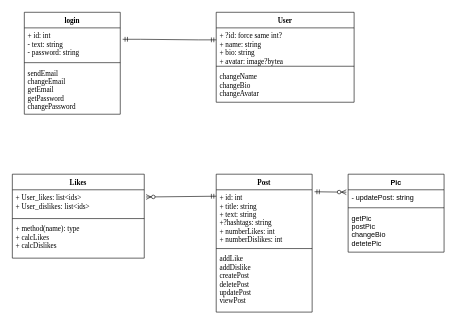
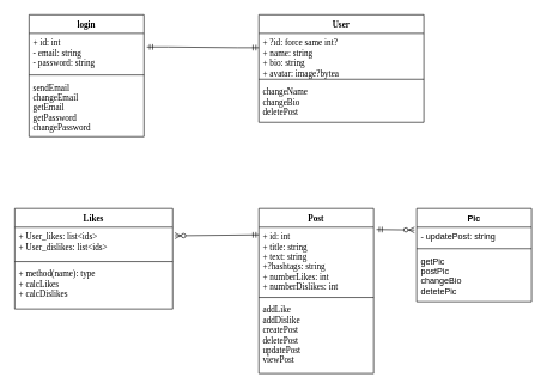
- <mxCell id="7" value="+ id: int&#10;- text: string&#10;- password: string" style="text;strokeColor=none;fillColor=none;align=left;verticalAlign=top;spacingLeft=4;spacingRight=4;overflow=hidden;rotatable=0;points=[[0,0.5],[1,0.5]];portConstraint=eastwest;fontFamily=Lucida Console;" parent="6" vertex="1"><mxGeometry y="26" width="160" height="54" as="geometry" /></mxCell>
+ <mxCell id="7" value="+ id: int&#10;- email: string&#10;- password: string" style="text;strokeColor=none;fillColor=none;align=left;verticalAlign=top;spacingLeft=4;spacingRight=4;overflow=hidden;rotatable=0;points=[[0,0.5],[1,0.5]];portConstraint=eastwest;fontFamily=Lucida Console;" parent="6" vertex="1"><mxGeometry y="26" width="160" height="54" as="geometry" /></mxCell>
- <mxCell id="5" value="changeName&#10;changeBio&#10;changeAvatar" style="text;strokeColor=none;fillColor=none;align=left;verticalAlign=top;spacingLeft=4;spacingRight=4;overflow=hidden;rotatable=0;points=[[0,0.5],[1,0.5]];portConstraint=eastwest;fontFamily=Lucida Console;" parent="2" vertex="1"><mxGeometry y="94" width="230" height="56" as="geometry" /></mxCell>
+ <mxCell id="5" value="changeName&#10;changeBio&#10;deletePost" style="text;strokeColor=none;fillColor=none;align=left;verticalAlign=top;spacingLeft=4;spacingRight=4;overflow=hidden;rotatable=0;points=[[0,0.5],[1,0.5]];portConstraint=eastwest;fontFamily=Lucida Console;" parent="2" vertex="1"><mxGeometry y="94" width="230" height="56" as="geometry" /></mxCell>
